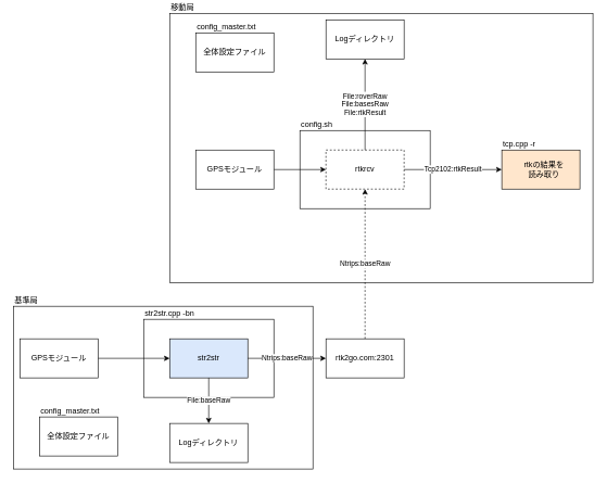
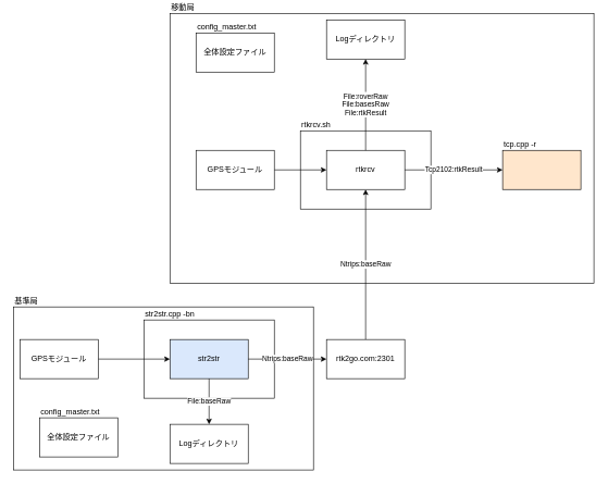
- <mxCell id="8" value="config.sh" style="rounded=0;whiteSpace=wrap;html=1;align=left;labelPosition=center;verticalLabelPosition=top;verticalAlign=bottom;" parent="7" vertex="1"><mxGeometry width="200" height="120" as="geometry" /></mxCell>
+ <mxCell id="8" value="rtkrcv.sh" style="rounded=0;whiteSpace=wrap;html=1;align=left;labelPosition=center;verticalLabelPosition=top;verticalAlign=bottom;" parent="7" vertex="1"><mxGeometry width="200" height="120" as="geometry" /></mxCell>
- <mxCell id="9" value="rtkrcv" style="rounded=0;whiteSpace=wrap;html=1;align=center;dashed=1;" parent="7" vertex="1"><mxGeometry x="40" y="30" width="120" height="60" as="geometry" /></mxCell>
+ <mxCell id="9" value="rtkrcv" style="rounded=0;whiteSpace=wrap;html=1;align=center;" parent="7" vertex="1"><mxGeometry x="40" y="30" width="120" height="60" as="geometry" /></mxCell>
- <mxCell id="12" value="rtkの結果を読み取り" style="text;html=1;strokeColor=none;fillColor=none;align=center;verticalAlign=middle;whiteSpace=wrap;rounded=0;" parent="10" vertex="1"><mxGeometry x="30" y="20" width="70" height="20" as="geometry" /></mxCell>
- <mxCell id="22" value="Ntrips:baseRaw" style="edgeStyle=orthogonalEdgeStyle;rounded=0;orthogonalLoop=1;jettySize=auto;html=1;exitX=0.5;exitY=0;exitDx=0;exitDy=0;entryX=0.5;entryY=1;entryDx=0;entryDy=0;dashed=1;" parent="1" source="23" target="9" edge="1"><mxGeometry relative="1" as="geometry" /></mxCell>
+ <mxCell id="22" value="Ntrips:baseRaw" style="edgeStyle=orthogonalEdgeStyle;rounded=0;orthogonalLoop=1;jettySize=auto;html=1;exitX=0.5;exitY=0;exitDx=0;exitDy=0;entryX=0.5;entryY=1;entryDx=0;entryDy=0;" parent="1" source="23" target="9" edge="1"><mxGeometry relative="1" as="geometry" /></mxCell>
